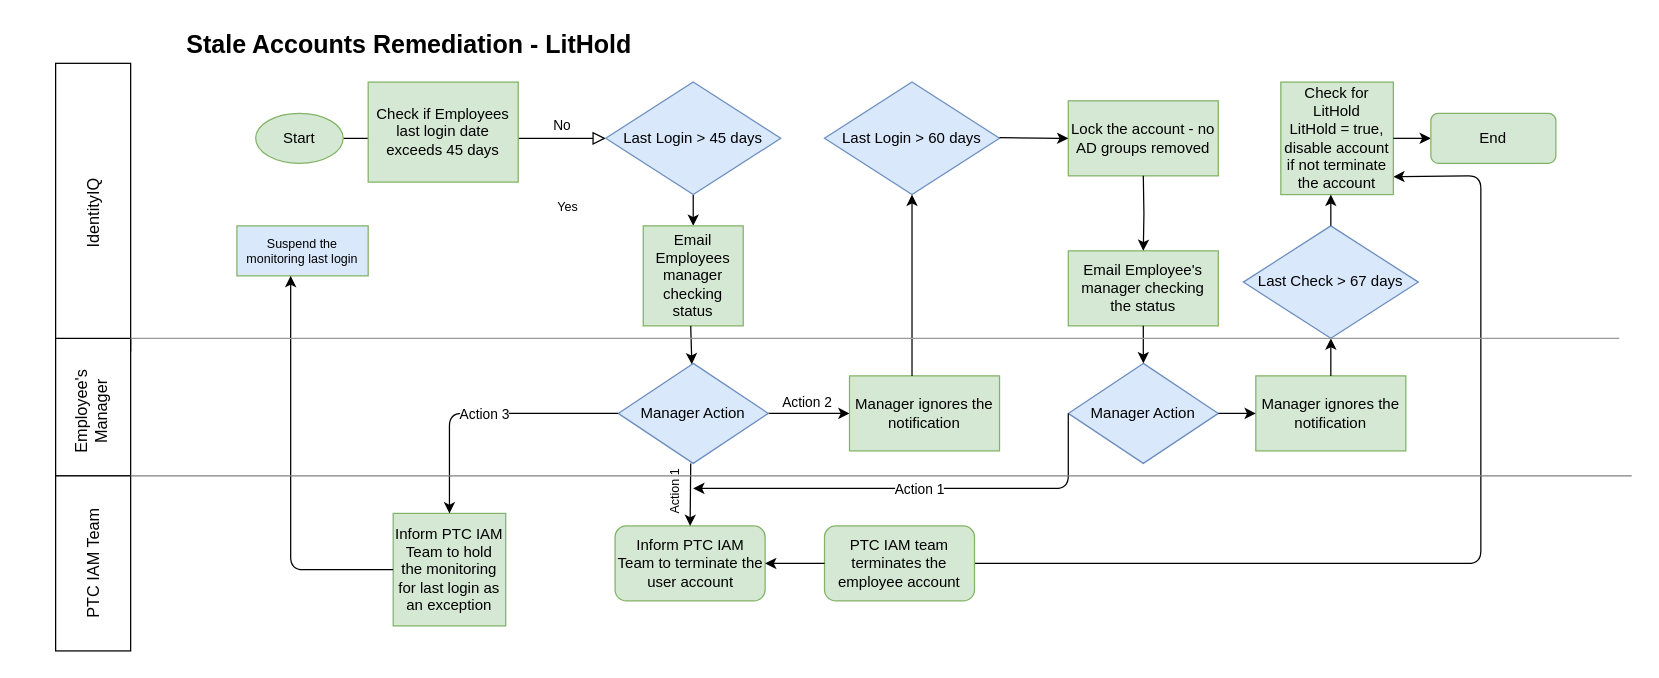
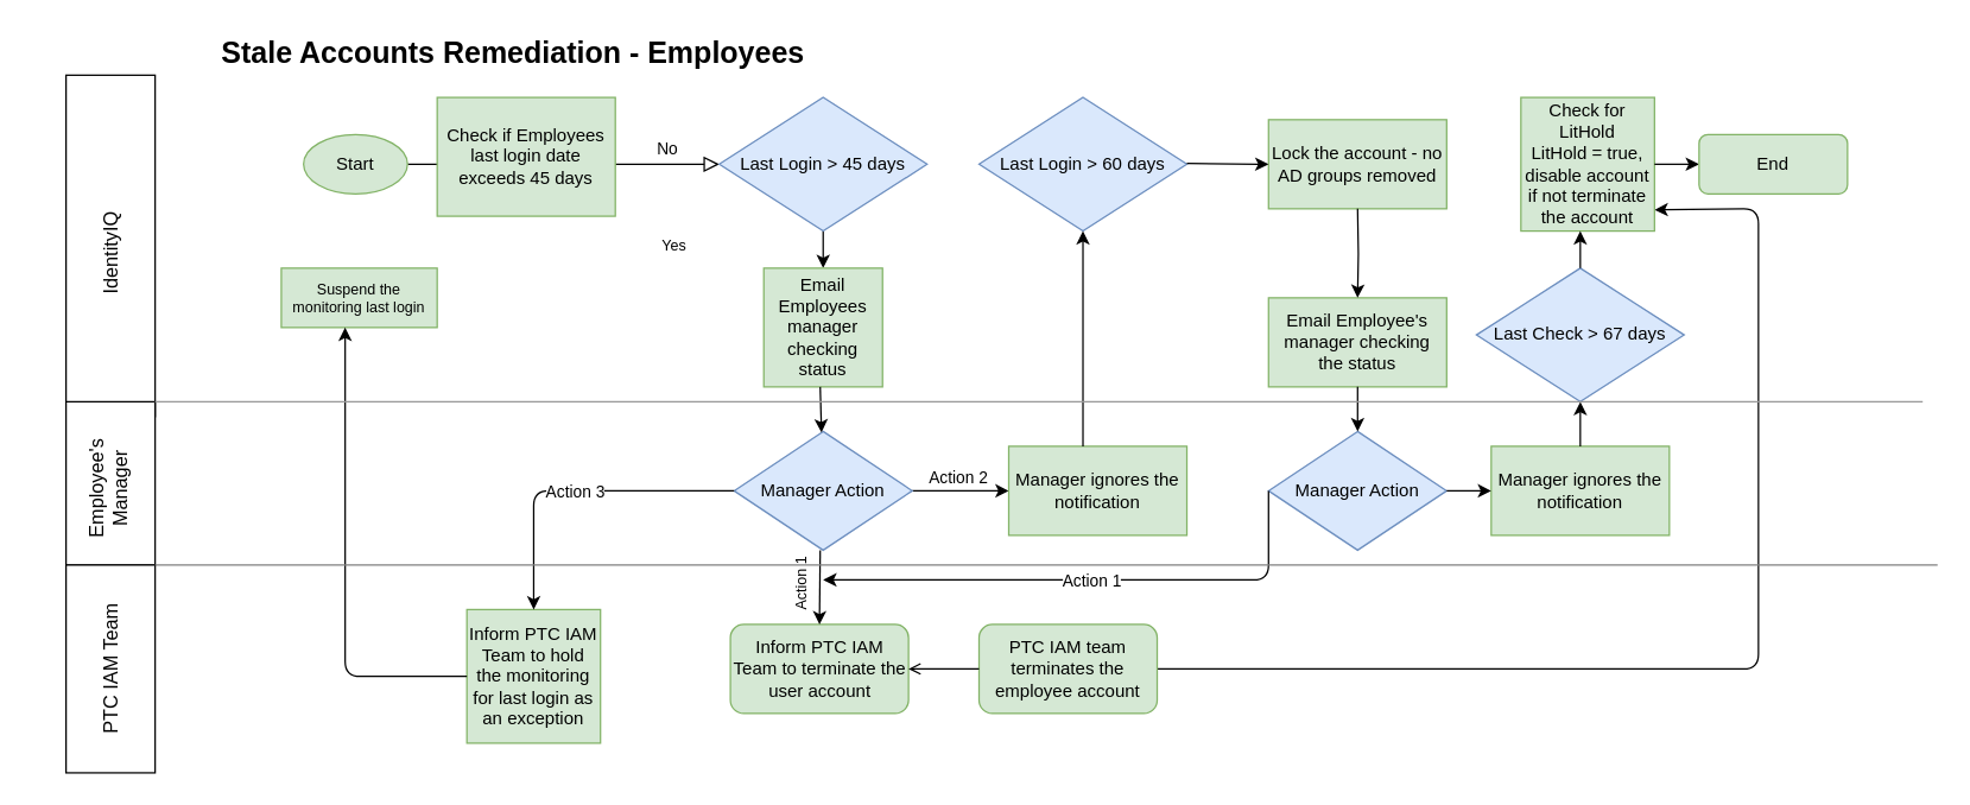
- <mxCell id="40" value="&lt;h1&gt;Stale Accounts Remediation - LitHold&lt;/h1&gt;" style="text;html=1;strokeColor=none;fillColor=none;spacing=5;spacingTop=-20;whiteSpace=wrap;overflow=hidden;rounded=0;fontSize=10;" vertex="1" parent="1"><mxGeometry x="144" y="20" width="430" height="30" as="geometry" /></mxCell>
+ <mxCell id="40" value="&lt;h1&gt;Stale Accounts Remediation - Employees&lt;/h1&gt;" style="text;html=1;strokeColor=none;fillColor=none;spacing=5;spacingTop=-20;whiteSpace=wrap;overflow=hidden;rounded=0;fontSize=10;" vertex="1" parent="1"><mxGeometry x="144" y="20" width="430" height="30" as="geometry" /></mxCell>
- <mxCell id="41" value="Suspend the monitoring last login" style="rounded=0;whiteSpace=wrap;html=1;fontSize=10;fillColor=#dae8fc;strokeColor=#82b366;" vertex="1" parent="1"><mxGeometry x="189" y="180" width="105" height="40" as="geometry" /></mxCell>
+ <mxCell id="41" value="Suspend the monitoring last login" style="rounded=0;whiteSpace=wrap;html=1;fontSize=10;fillColor=#d5e8d4;strokeColor=#82b366;" vertex="1" parent="1"><mxGeometry x="189" y="180" width="105" height="40" as="geometry" /></mxCell>
- <mxCell id="24" value="" style="endArrow=classic;html=1;exitX=0;exitY=0.5;exitDx=0;exitDy=0;entryX=1;entryY=0.5;entryDx=0;entryDy=0;" edge="1" parent="1" source="17" target="11"><mxGeometry width="50" height="50" relative="1" as="geometry"><mxPoint x="664" y="420" as="sourcePoint" /><mxPoint x="614" y="419.5" as="targetPoint" /><Array as="points" /></mxGeometry></mxCell>
+ <mxCell id="24" value="" style="endArrow=open;html=1;exitX=0;exitY=0.5;exitDx=0;exitDy=0;entryX=1;entryY=0.5;entryDx=0;entryDy=0;" edge="1" parent="1" source="17" target="11"><mxGeometry width="50" height="50" relative="1" as="geometry"><mxPoint x="664" y="420" as="sourcePoint" /><mxPoint x="614" y="419.5" as="targetPoint" /><Array as="points" /></mxGeometry></mxCell>
